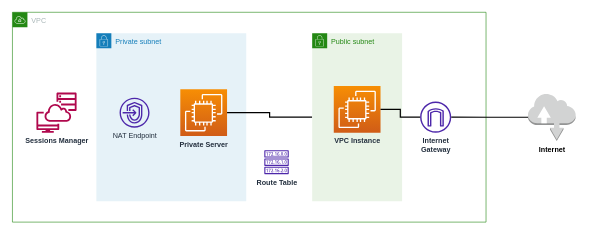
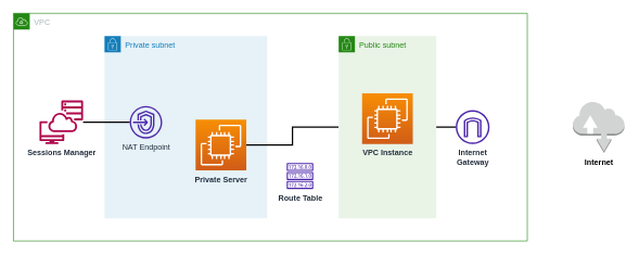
- <mxCell id="13" style="edgeStyle=orthogonalEdgeStyle;rounded=0;orthogonalLoop=1;jettySize=auto;html=1;strokeWidth=2;endArrow=none;endFill=0;" parent="2" source="10" target="12" edge="1"><mxGeometry relative="1" as="geometry" /></mxCell>
+ <mxCell id="13" style="edgeStyle=orthogonalEdgeStyle;rounded=0;orthogonalLoop=1;jettySize=auto;html=1;strokeWidth=2;endArrow=none;endFill=0;" parent="2" source="10" target="11" edge="1"><mxGeometry relative="1" as="geometry" /></mxCell>
+ <mxCell id="7" style="edgeStyle=orthogonalEdgeStyle;rounded=0;orthogonalLoop=1;jettySize=auto;html=1;strokeWidth=2;endArrow=none;endFill=0;" parent="2" source="8" target="4" edge="1"><mxGeometry relative="1" as="geometry" /></mxCell>
- <mxCell id="5" value="Private Server" style="sketch=0;points=[[0,0,0],[0.25,0,0],[0.5,0,0],[0.75,0,0],[1,0,0],[0,1,0],[0.25,1,0],[0.5,1,0],[0.75,1,0],[1,1,0],[0,0.25,0],[0,0.5,0],[0,0.75,0],[1,0.25,0],[1,0.5,0],[1,0.75,0]];outlineConnect=0;fontColor=#232F3E;gradientColor=#F78E04;gradientDirection=north;fillColor=#D05C17;strokeColor=#ffffff;dashed=0;verticalLabelPosition=bottom;verticalAlign=top;align=center;html=1;fontSize=12;fontStyle=1;aspect=fixed;shape=mxgraph.aws4.resourceIcon;resIcon=mxgraph.aws4.ec2;" parent="3" vertex="1"><mxGeometry x="140" y="93.5" width="78" height="78" as="geometry" /></mxCell>
+ <mxCell id="5" value="Private Server" style="sketch=0;points=[[0,0,0],[0.25,0,0],[0.5,0,0],[0.75,0,0],[1,0,0],[0,1,0],[0.25,1,0],[0.5,1,0],[0.75,1,0],[1,1,0],[0,0.25,0],[0,0.5,0],[0,0.75,0],[1,0.25,0],[1,0.5,0],[1,0.75,0]];outlineConnect=0;fontColor=#232F3E;gradientColor=#F78E04;gradientDirection=north;fillColor=#D05C17;strokeColor=#ffffff;dashed=0;verticalLabelPosition=bottom;verticalAlign=top;align=center;html=1;fontSize=12;fontStyle=1;aspect=fixed;shape=mxgraph.aws4.resourceIcon;resIcon=mxgraph.aws4.ec2;" parent="3" vertex="1"><mxGeometry x="140" y="128.5" width="78" height="78" as="geometry" /></mxCell>
- <mxCell id="15" style="edgeStyle=orthogonalEdgeStyle;rounded=0;orthogonalLoop=1;jettySize=auto;html=1;strokeWidth=2;endArrow=none;endFill=0;" parent="1" source="14" target="10" edge="1"><mxGeometry relative="1" as="geometry" /></mxCell>
